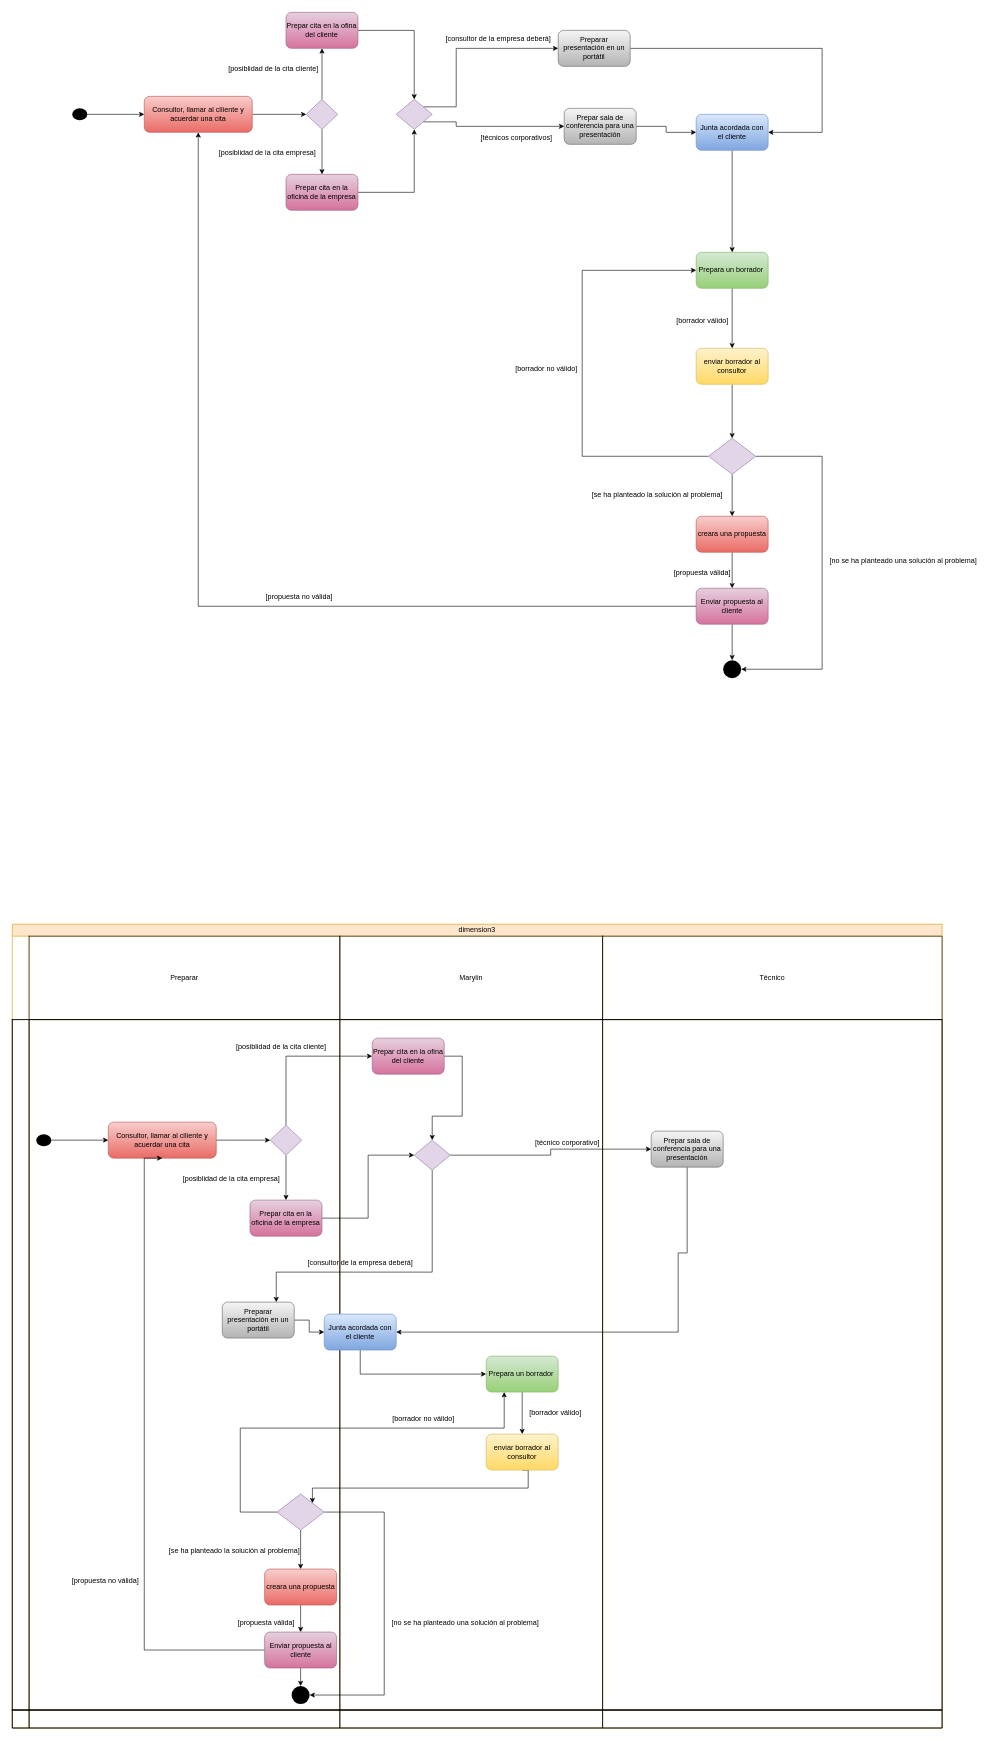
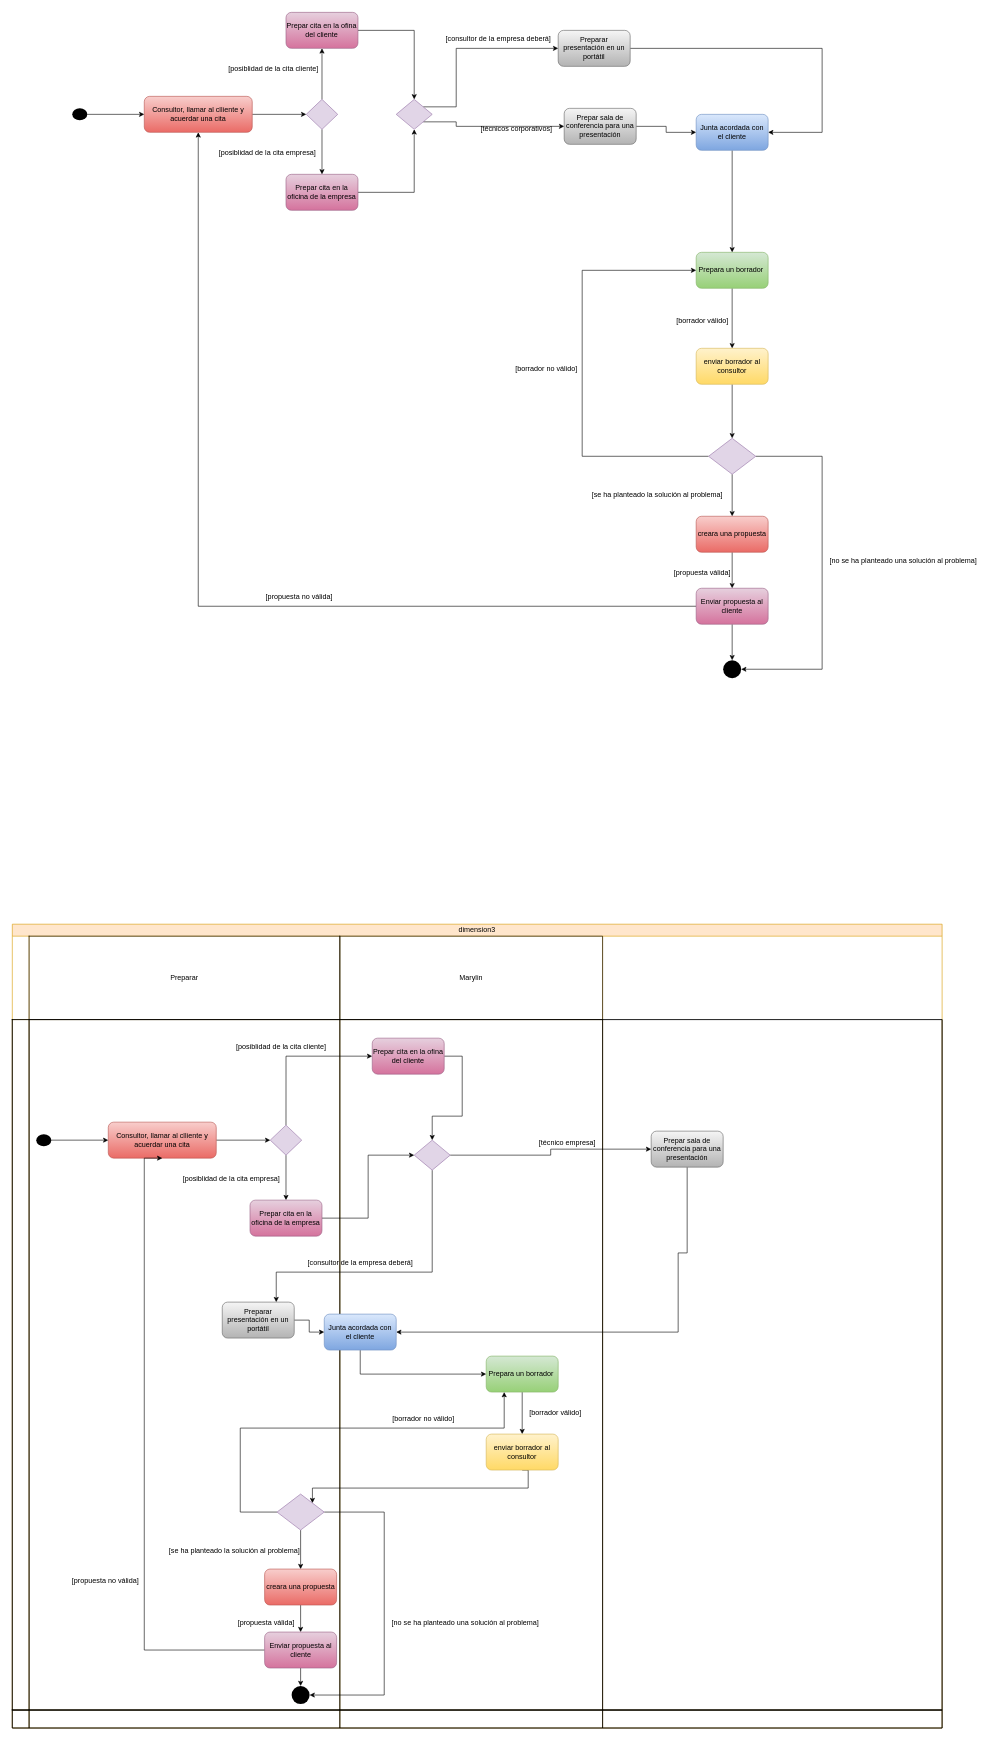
- <mxCell id="59" value="[técnicos corporativos]" style="text;html=1;align=center;verticalAlign=middle;resizable=0;points=[];autosize=1;strokeColor=none;fillColor=none;" vertex="1" parent="1"><mxGeometry x="790" y="215" width="140" height="30" as="geometry" /></mxCell>
+ <mxCell id="59" value="[técnicos corporativos]" style="text;html=1;align=center;verticalAlign=middle;resizable=0;points=[];autosize=1;strokeColor=none;fillColor=none;" vertex="1" parent="1"><mxGeometry x="790" y="200" width="140" height="30" as="geometry" /></mxCell>
- <mxCell id="7" value="Técnico" style="shape=partialRectangle;html=1;whiteSpace=wrap;connectable=0;fillColor=none;top=1;left=1;bottom=1;right=1;overflow=hidden;" vertex="1" parent="3"><mxGeometry x="984" width="566" height="139" as="geometry"><mxRectangle width="566" height="139" as="alternateBounds" /></mxGeometry></mxCell>
- <mxCell id="103" value="[técnico corporativo]" style="text;html=1;align=center;verticalAlign=middle;resizable=0;points=[];autosize=1;strokeColor=none;fillColor=none;" vertex="1" parent="1"><mxGeometry x="880" y="1890" width="130" height="30" as="geometry" /></mxCell>
+ <mxCell id="103" value="[técnico empresa]" style="text;html=1;align=center;verticalAlign=middle;resizable=0;points=[];autosize=1;strokeColor=none;fillColor=none;" vertex="1" parent="1"><mxGeometry x="880" y="1890" width="130" height="30" as="geometry" /></mxCell>
